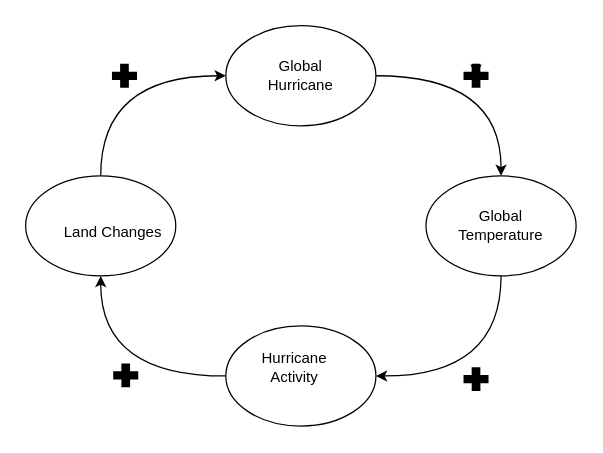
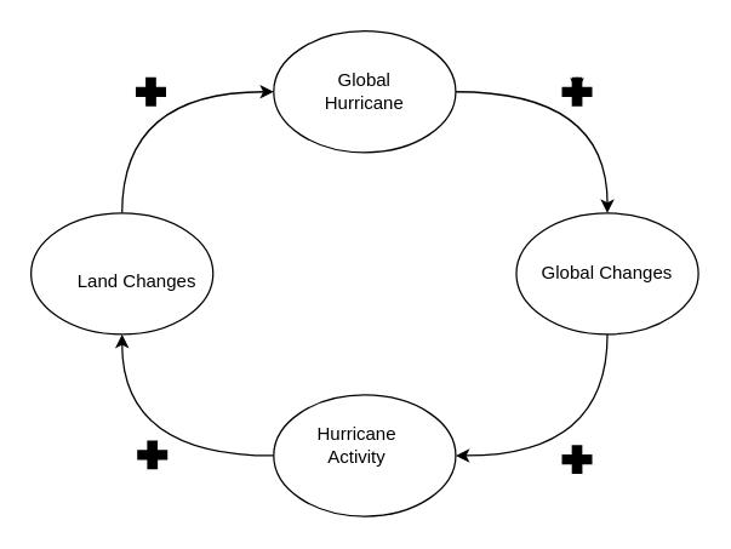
- <mxCell id="16" value="Global Temperature" style="text;html=1;strokeColor=none;fillColor=none;align=center;verticalAlign=middle;whiteSpace=wrap;rounded=0;" vertex="1" parent="1"><mxGeometry x="355" y="152.5" width="90" height="55" as="geometry" /></mxCell>
+ <mxCell id="16" value="Global Changes" style="text;html=1;strokeColor=none;fillColor=none;align=center;verticalAlign=middle;whiteSpace=wrap;rounded=0;" vertex="1" parent="1"><mxGeometry x="355" y="152.5" width="90" height="55" as="geometry" /></mxCell>
